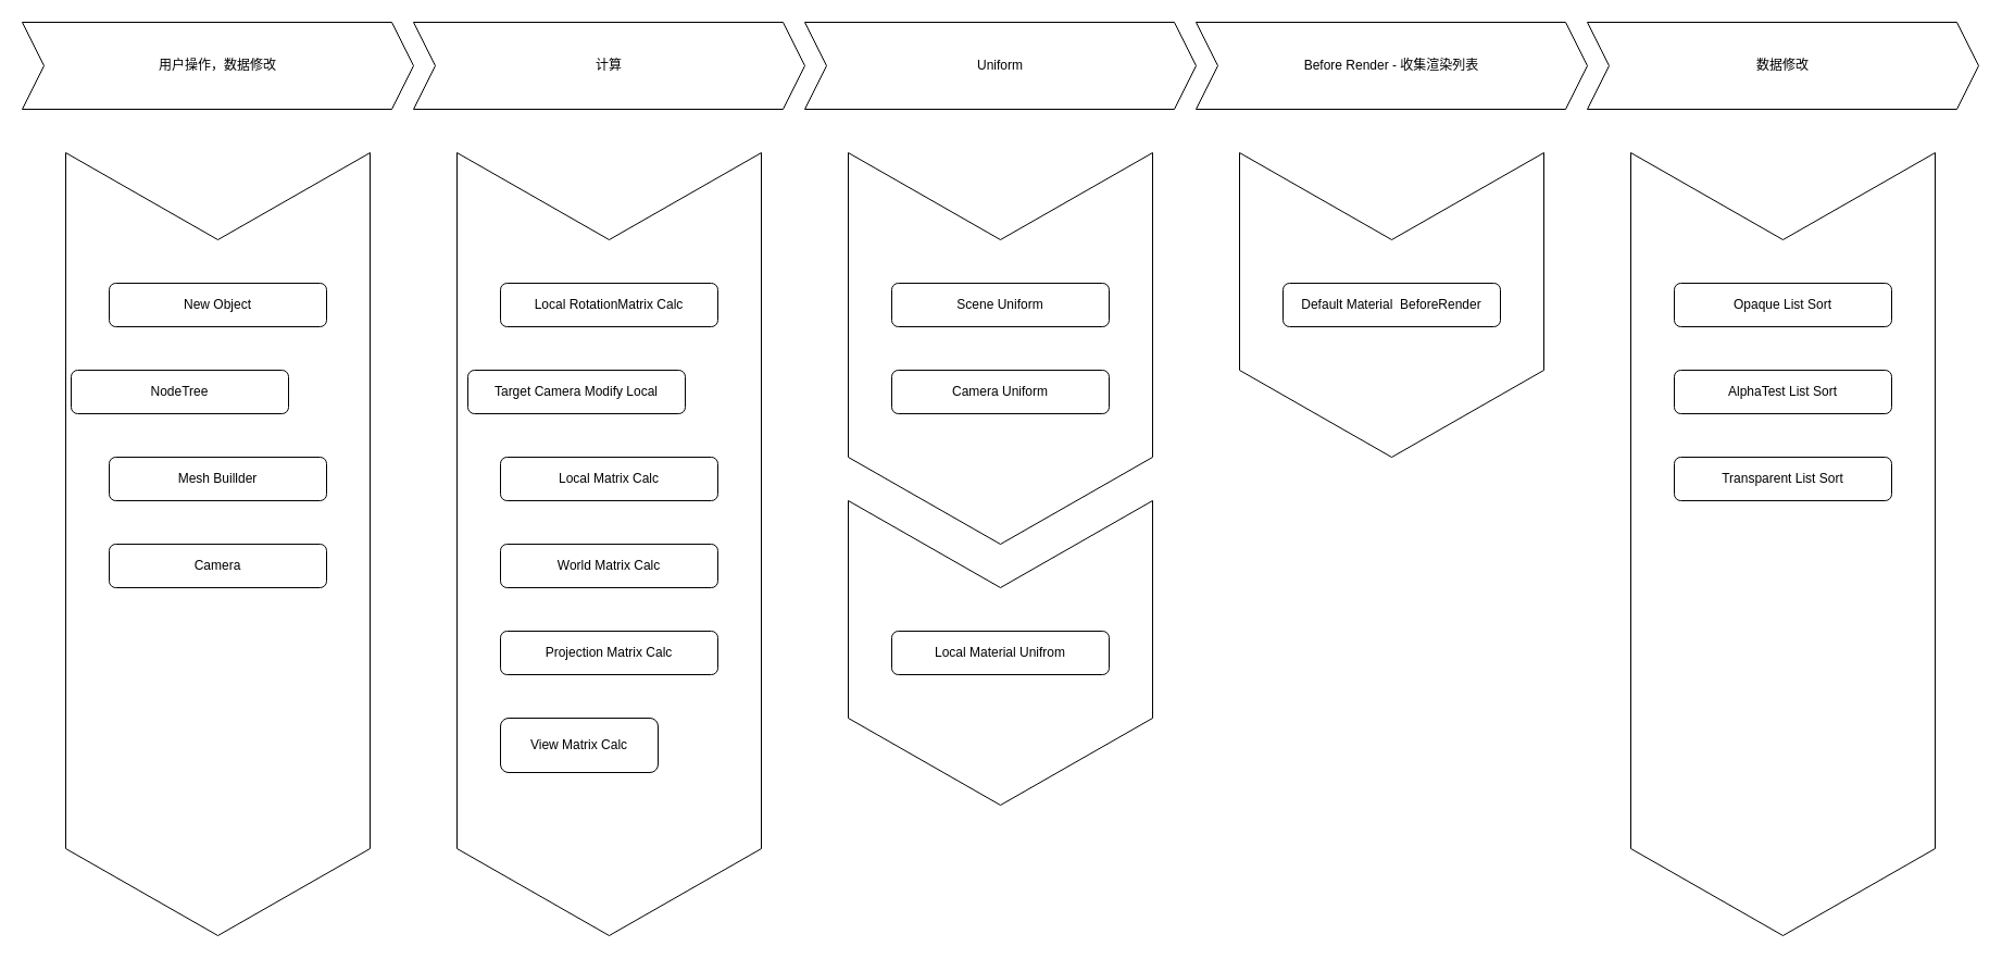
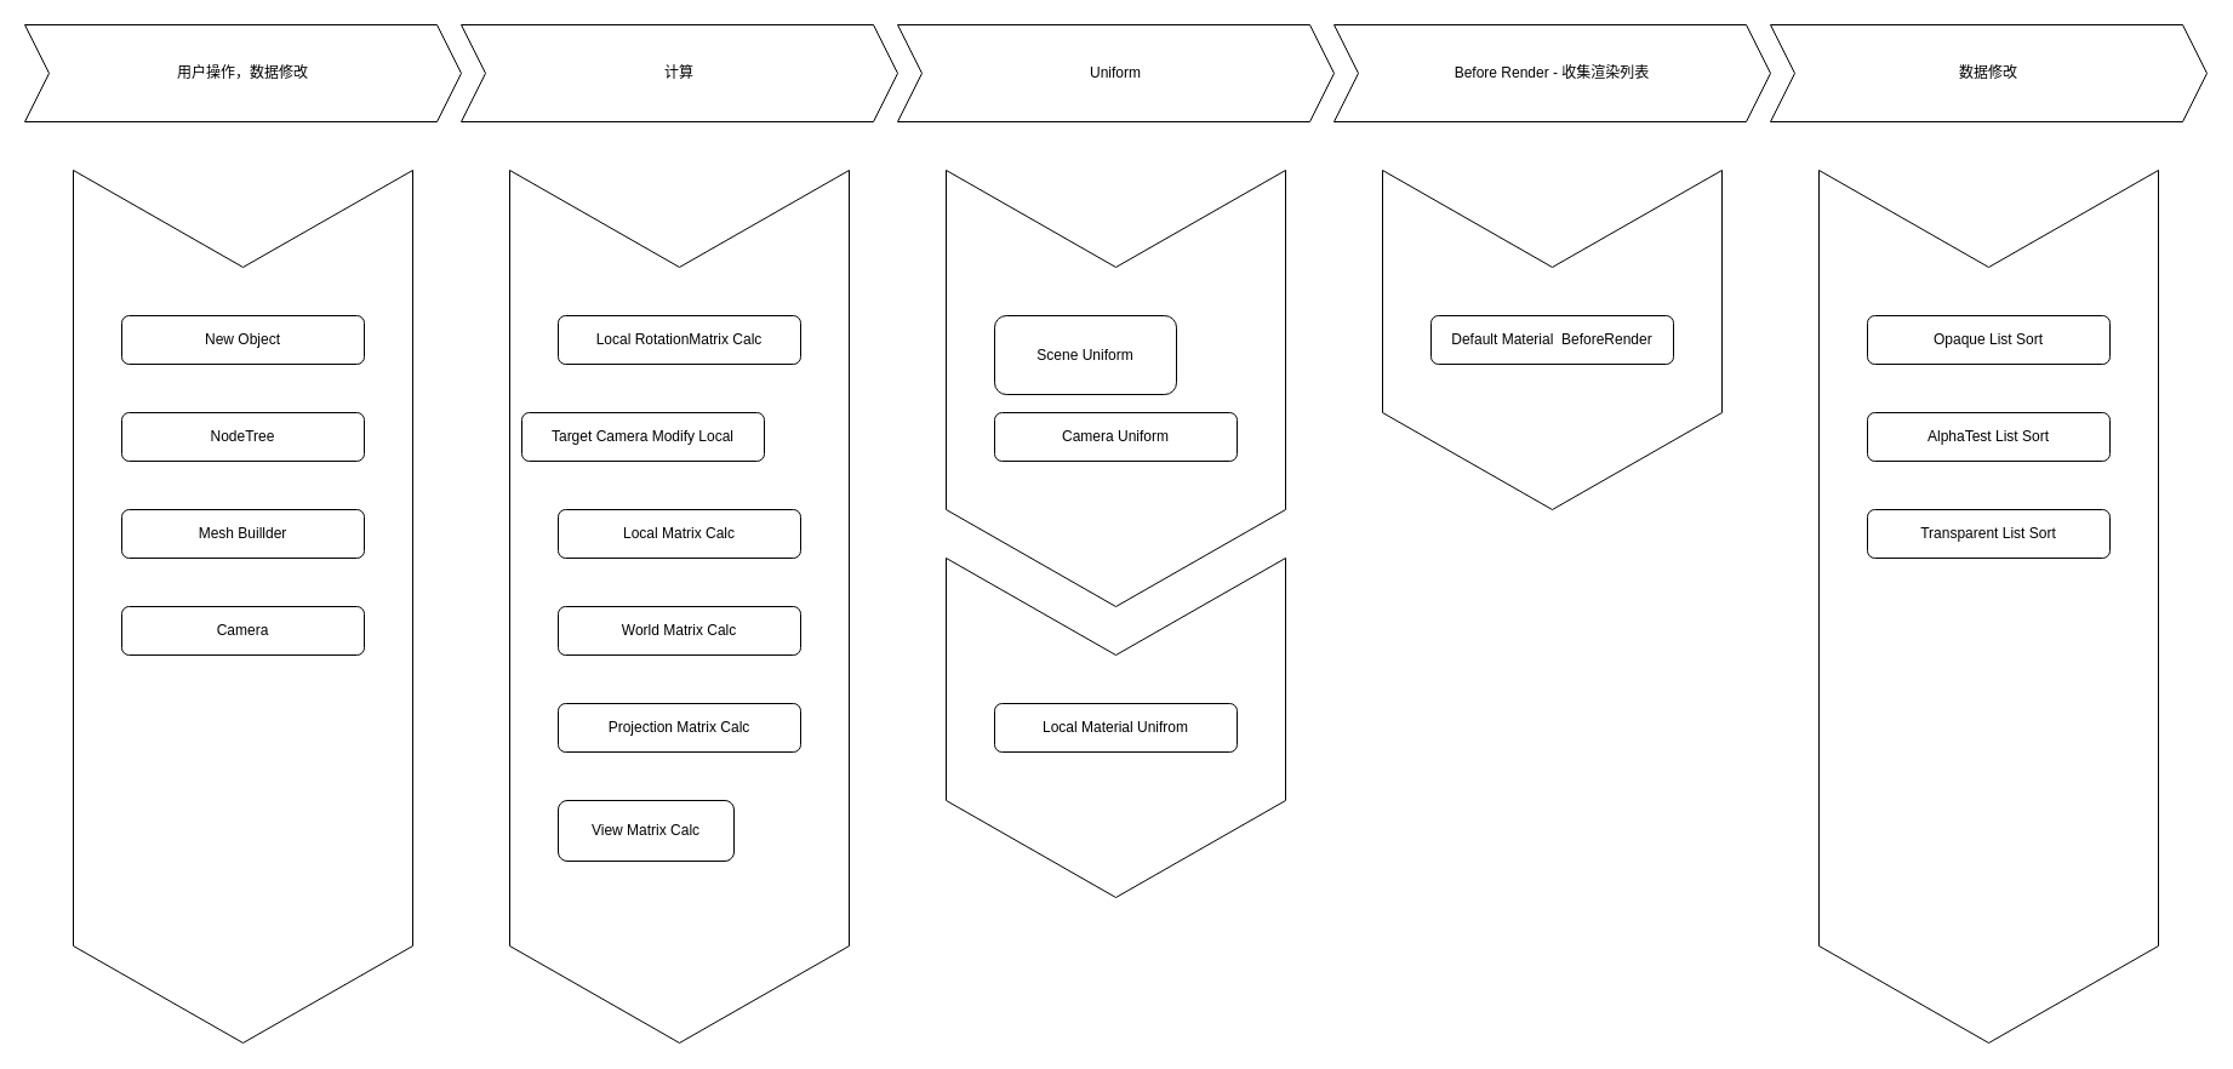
- <mxCell id="18" value="Scene Uniform" style="rounded=1;whiteSpace=wrap;html=1;" vertex="1" parent="1"><mxGeometry x="820" y="260" width="200" height="40" as="geometry" /></mxCell>
+ <mxCell id="18" value="Scene Uniform" style="rounded=1;whiteSpace=wrap;html=1;" vertex="1" parent="1"><mxGeometry x="820" y="260" width="150" height="65" as="geometry" /></mxCell>
- <mxCell id="9" value="NodeTree" style="rounded=1;whiteSpace=wrap;html=1;" vertex="1" parent="1"><mxGeometry x="65" y="340" width="200" height="40" as="geometry" /></mxCell>
+ <mxCell id="9" value="NodeTree" style="rounded=1;whiteSpace=wrap;html=1;" vertex="1" parent="1"><mxGeometry x="100" y="340" width="200" height="40" as="geometry" /></mxCell>
